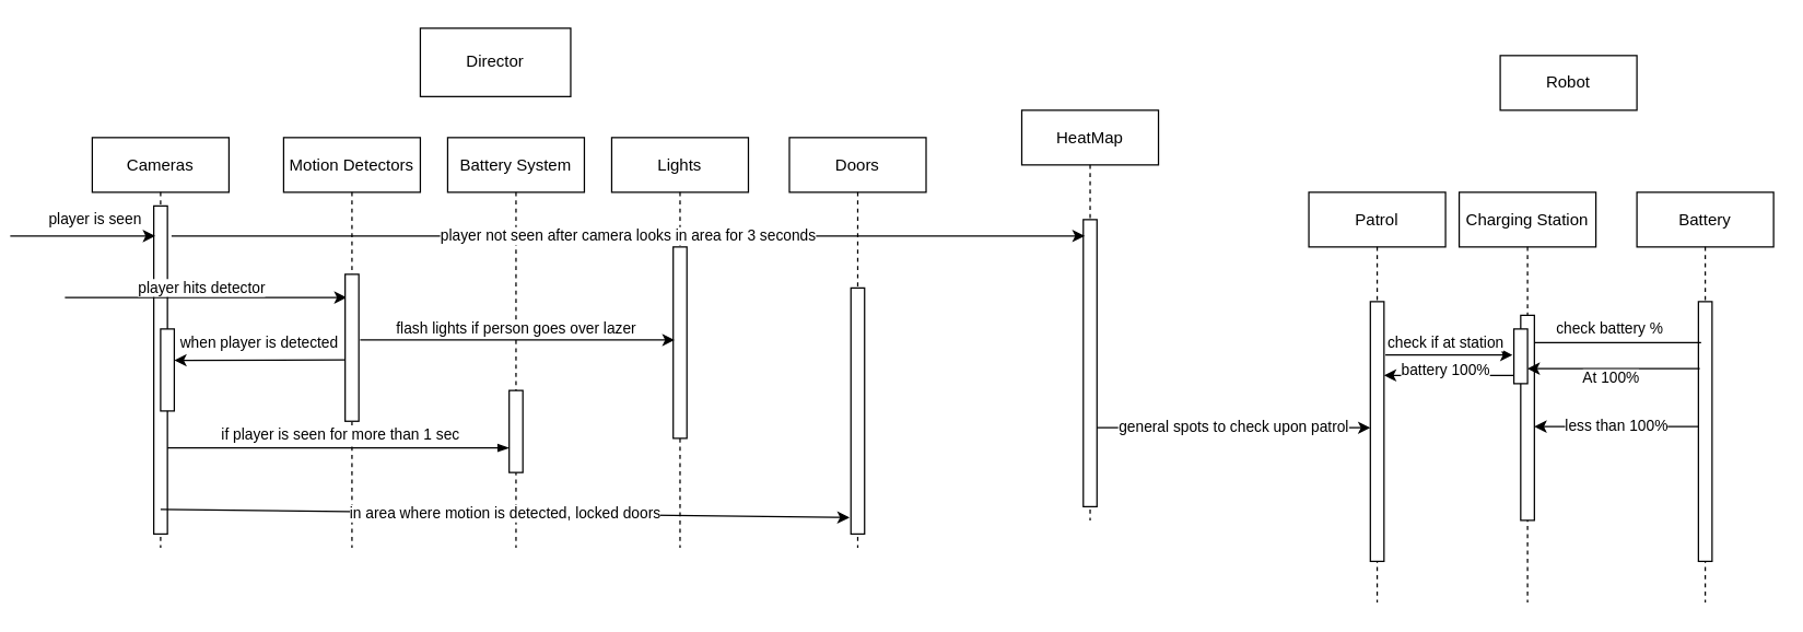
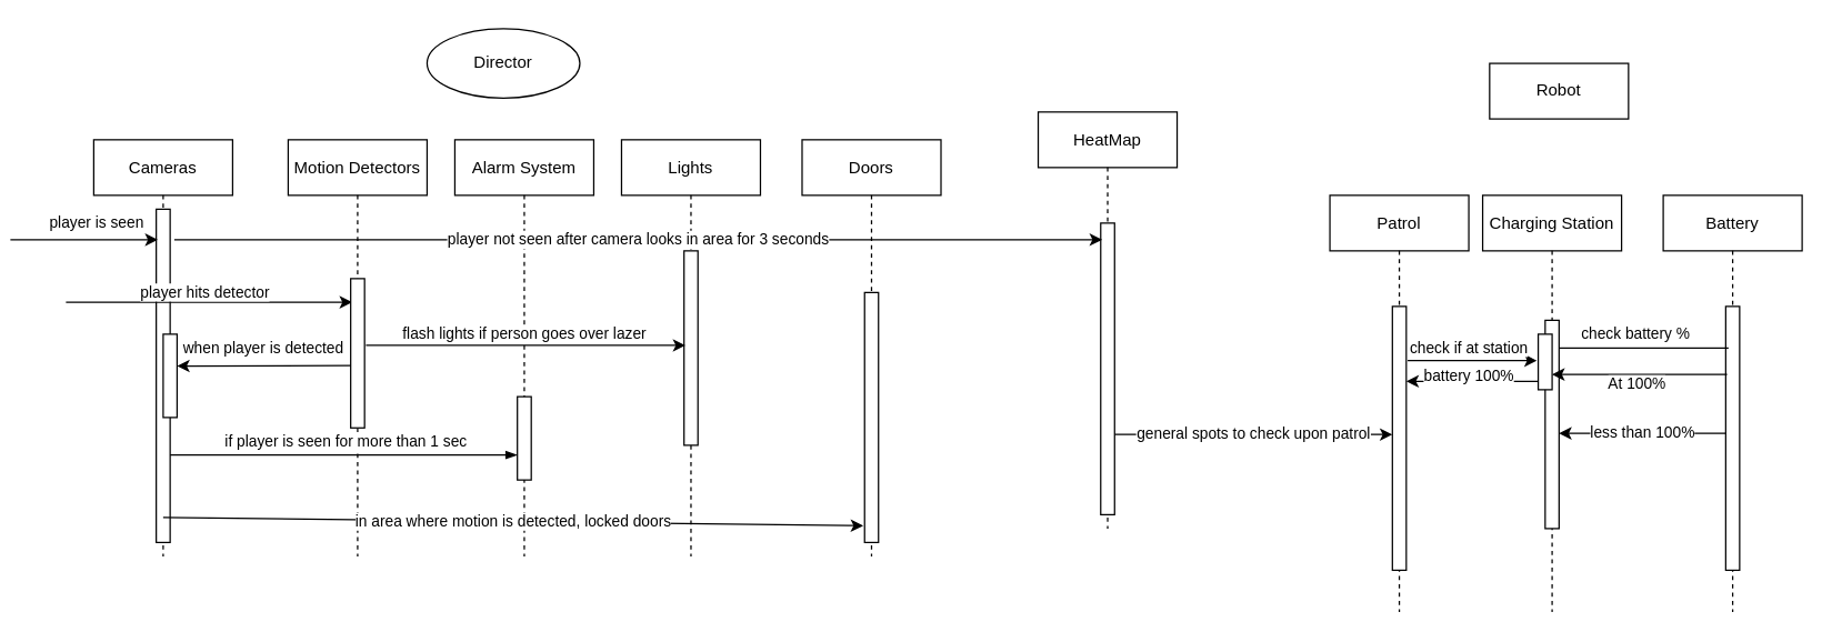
- <mxCell id="26" value="Director" style="rounded=0;whiteSpace=wrap;html=1;" parent="1" vertex="1"><mxGeometry x="260" y="20" width="110" height="50" as="geometry" /></mxCell>
+ <mxCell id="26" value="Director" style="ellipse;whiteSpace=wrap;html=1;" parent="1" vertex="1"><mxGeometry x="260" y="20" width="110" height="50" as="geometry" /></mxCell>
- <mxCell id="35" value="Robot" style="rounded=0;whiteSpace=wrap;html=1;" parent="1" vertex="1"><mxGeometry x="1050" y="40" width="100" height="40" as="geometry" /></mxCell>
+ <mxCell id="35" value="Robot" style="rounded=0;whiteSpace=wrap;html=1;" parent="1" vertex="1"><mxGeometry x="1025" y="45" width="100" height="40" as="geometry" /></mxCell>
- <mxCell id="16" value="Battery System" style="shape=umlLifeline;perimeter=lifelinePerimeter;container=1;collapsible=0;recursiveResize=0;rounded=0;shadow=0;strokeWidth=1;" parent="1" vertex="1"><mxGeometry x="280" y="100" width="100" height="300" as="geometry" /></mxCell>
+ <mxCell id="16" value="Alarm System" style="shape=umlLifeline;perimeter=lifelinePerimeter;container=1;collapsible=0;recursiveResize=0;rounded=0;shadow=0;strokeWidth=1;" parent="1" vertex="1"><mxGeometry x="280" y="100" width="100" height="300" as="geometry" /></mxCell>
